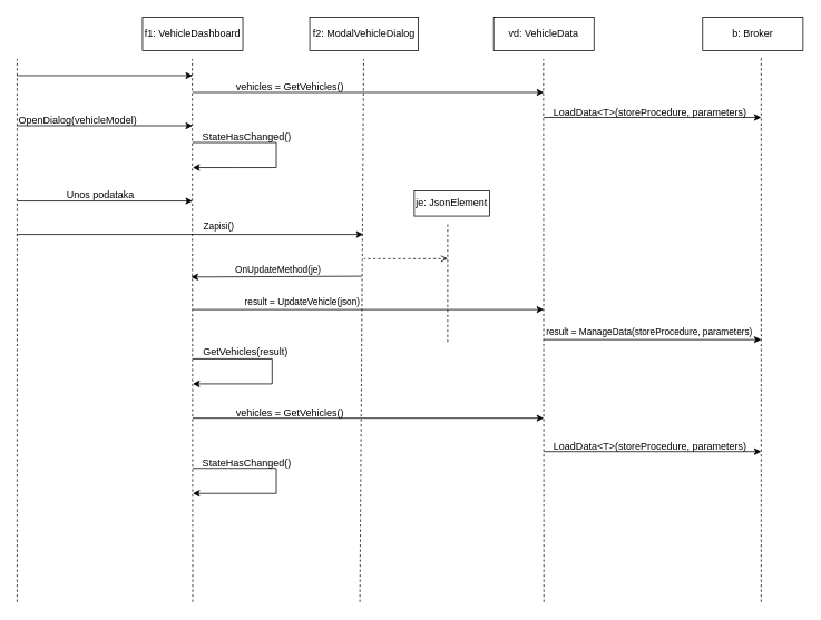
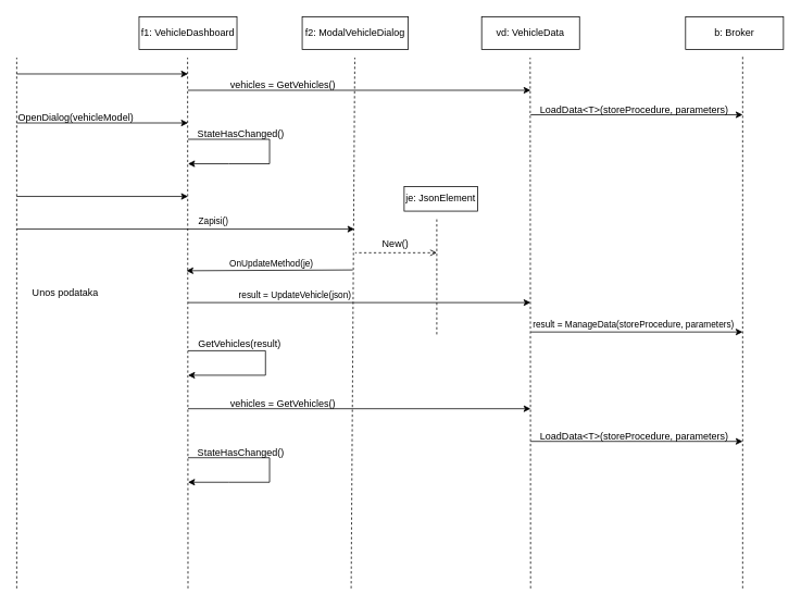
- <mxCell id="22" value="Unos podataka&amp;nbsp;" style="text;html=1;align=center;verticalAlign=middle;resizable=0;points=[];autosize=1;strokeColor=none;fillColor=none;" vertex="1" parent="1"><mxGeometry x="66" y="218" width="110" height="30" as="geometry" /></mxCell>
+ <mxCell id="22" value="Unos podataka&amp;nbsp;" style="text;html=1;align=center;verticalAlign=middle;resizable=0;points=[];autosize=1;strokeColor=none;fillColor=none;" vertex="1" parent="1"><mxGeometry x="26" y="343" width="110" height="30" as="geometry" /></mxCell>
+ <mxCell id="27" value="New()" style="text;html=1;align=center;verticalAlign=middle;resizable=0;points=[];autosize=1;strokeColor=none;fillColor=none;" vertex="1" parent="1"><mxGeometry x="454" y="284" width="60" height="30" as="geometry" /></mxCell>
